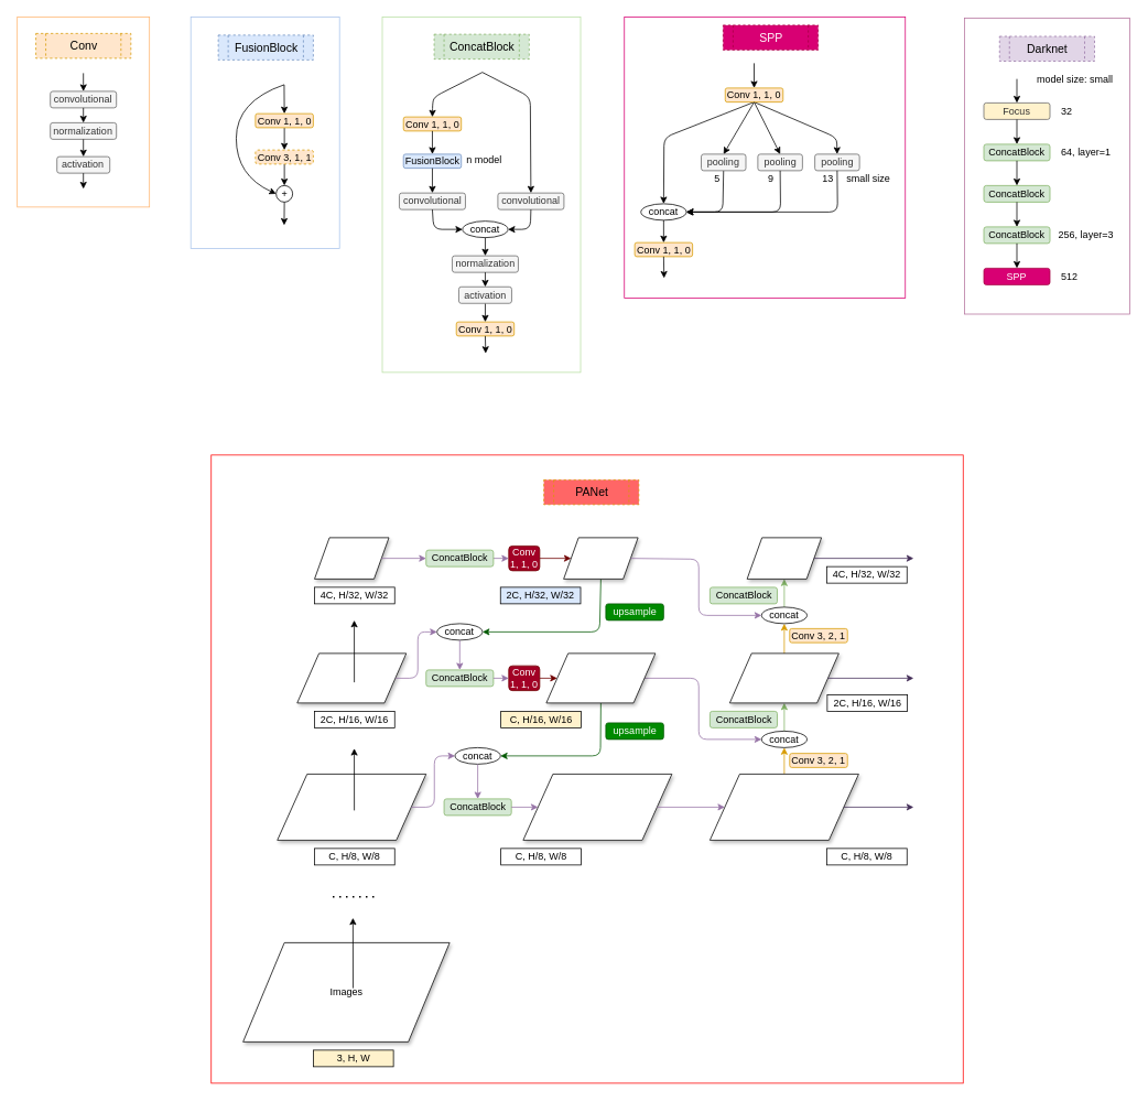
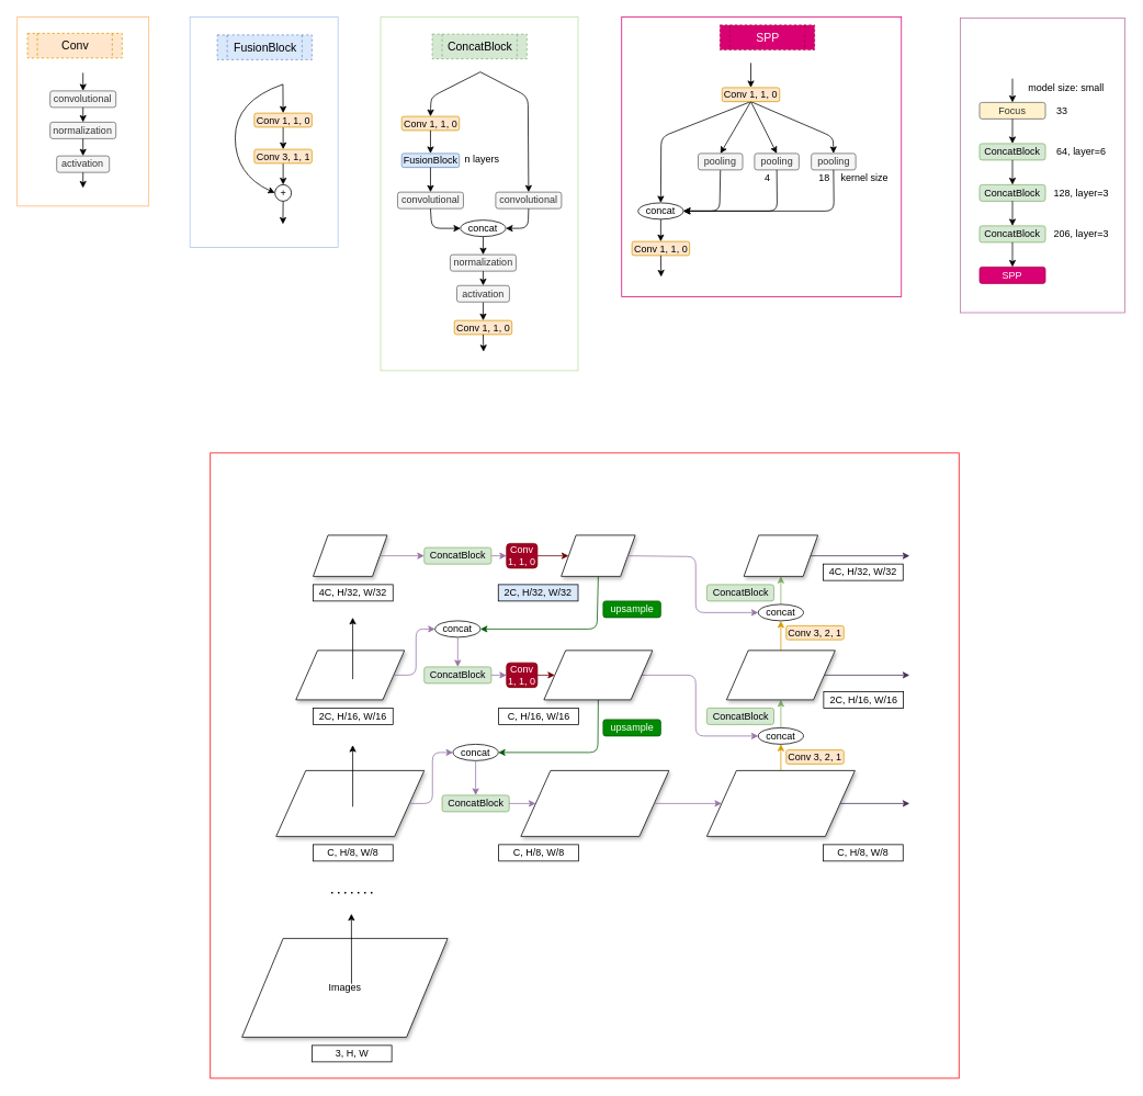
- <mxCell id="84" value="Conv" style="shape=process;whiteSpace=wrap;html=1;backgroundOutline=1;dashed=1;fontSize=14;fillColor=#ffe6cc;strokeColor=#d79b00;" parent="1" vertex="1"><mxGeometry x="42.75" y="40" width="115" height="30" as="geometry" /></mxCell>
+ <mxCell id="84" value="Conv" style="shape=process;whiteSpace=wrap;html=1;backgroundOutline=1;dashed=1;fontSize=14;fillColor=#ffe6cc;strokeColor=#d79b00;" parent="1" vertex="1"><mxGeometry x="32.75" y="40" width="115" height="30" as="geometry" /></mxCell>
- <mxCell id="51" value="Darknet" style="shape=process;whiteSpace=wrap;html=1;backgroundOutline=1;dashed=1;fillColor=#e1d5e7;strokeColor=#9673a6;fontSize=14;" parent="1" vertex="1"><mxGeometry x="1209" y="43.5" width="115" height="30" as="geometry" /></mxCell>
- <mxCell id="145" value="model size: small" style="text;html=1;align=center;verticalAlign=middle;resizable=0;points=[];autosize=1;" parent="1" vertex="1"><mxGeometry x="1245" y="86" width="110" height="20" as="geometry" /></mxCell>
+ <mxCell id="145" value="model size: small" style="text;html=1;align=center;verticalAlign=middle;resizable=0;points=[];autosize=1;" parent="1" vertex="1"><mxGeometry x="1240" y="96" width="110" height="20" as="geometry" /></mxCell>
- <mxCell id="38" value="32" style="text;html=1;align=center;verticalAlign=middle;resizable=0;points=[];autosize=1;" parent="1" vertex="1"><mxGeometry x="1275" y="124" width="30" height="20" as="geometry" /></mxCell>
+ <mxCell id="38" value="33" style="text;html=1;align=center;verticalAlign=middle;resizable=0;points=[];autosize=1;" parent="1" vertex="1"><mxGeometry x="1275" y="124" width="30" height="20" as="geometry" /></mxCell>
- <mxCell id="47" value="64, layer=1&amp;nbsp;" style="text;html=1;align=center;verticalAlign=middle;resizable=0;points=[];autosize=1;" parent="1" vertex="1"><mxGeometry x="1275" y="174" width="80" height="20" as="geometry" /></mxCell>
+ <mxCell id="47" value="64, layer=6&amp;nbsp;" style="text;html=1;align=center;verticalAlign=middle;resizable=0;points=[];autosize=1;" parent="1" vertex="1"><mxGeometry x="1275" y="174" width="80" height="20" as="geometry" /></mxCell>
- <mxCell id="99" value="Conv 3, 1, 1" style="rounded=1;whiteSpace=wrap;html=1;fillColor=#ffe6cc;strokeColor=#d79b00;dashed=1;" parent="1" vertex="1"><mxGeometry x="308.5" y="181" width="70" height="17" as="geometry" /></mxCell>
+ <mxCell id="99" value="Conv 3, 1, 1" style="rounded=1;whiteSpace=wrap;html=1;fillColor=#ffe6cc;strokeColor=#d79b00;" parent="1" vertex="1"><mxGeometry x="308.5" y="181" width="70" height="17" as="geometry" /></mxCell>
- <mxCell id="103" value="n model" style="text;html=1;align=center;verticalAlign=middle;resizable=0;points=[];autosize=1;" parent="1" vertex="1"><mxGeometry x="555.12" y="183" width="60" height="20" as="geometry" /></mxCell>
+ <mxCell id="103" value="n layers" style="text;html=1;align=center;verticalAlign=middle;resizable=0;points=[];autosize=1;" parent="1" vertex="1"><mxGeometry x="555.12" y="183" width="60" height="20" as="geometry" /></mxCell>
- <mxCell id="131" value="5" style="text;html=1;align=center;verticalAlign=middle;resizable=0;points=[];autosize=1;" parent="1" vertex="1"><mxGeometry x="857" y="206" width="20" height="20" as="geometry" /></mxCell>
- <mxCell id="130" value="9" style="text;html=1;align=center;verticalAlign=middle;resizable=0;points=[];autosize=1;" parent="1" vertex="1"><mxGeometry x="922" y="206" width="20" height="20" as="geometry" /></mxCell>
+ <mxCell id="130" value="4" style="text;html=1;align=center;verticalAlign=middle;resizable=0;points=[];autosize=1;" parent="1" vertex="1"><mxGeometry x="922" y="206" width="20" height="20" as="geometry" /></mxCell>
- <mxCell id="129" value="13" style="text;html=1;align=center;verticalAlign=middle;resizable=0;points=[];autosize=1;" parent="1" vertex="1"><mxGeometry x="985.5" y="206" width="30" height="20" as="geometry" /></mxCell>
+ <mxCell id="129" value="18" style="text;html=1;align=center;verticalAlign=middle;resizable=0;points=[];autosize=1;" parent="1" vertex="1"><mxGeometry x="985.5" y="206" width="30" height="20" as="geometry" /></mxCell>
- <mxCell id="128" value="small size" style="text;html=1;align=center;verticalAlign=middle;resizable=0;points=[];autosize=1;" parent="1" vertex="1"><mxGeometry x="1015" y="206" width="70" height="20" as="geometry" /></mxCell>
+ <mxCell id="128" value="kernel size" style="text;html=1;align=center;verticalAlign=middle;resizable=0;points=[];autosize=1;" parent="1" vertex="1"><mxGeometry x="1015" y="206" width="70" height="20" as="geometry" /></mxCell>
+ <mxCell id="48" value="128,&amp;nbsp;layer=3&amp;nbsp;" style="text;html=1;align=center;verticalAlign=middle;resizable=0;points=[];autosize=1;" parent="1" vertex="1"><mxGeometry x="1270" y="224" width="90" height="20" as="geometry" /></mxCell>
- <mxCell id="49" value="256,&amp;nbsp;layer=3&amp;nbsp;" style="text;html=1;align=center;verticalAlign=middle;resizable=0;points=[];autosize=1;" parent="1" vertex="1"><mxGeometry x="1270" y="274" width="90" height="20" as="geometry" /></mxCell>
+ <mxCell id="49" value="206,&amp;nbsp;layer=3&amp;nbsp;" style="text;html=1;align=center;verticalAlign=middle;resizable=0;points=[];autosize=1;" parent="1" vertex="1"><mxGeometry x="1270" y="274" width="90" height="20" as="geometry" /></mxCell>
- <mxCell id="50" value="512&amp;nbsp;" style="text;html=1;align=center;verticalAlign=middle;resizable=0;points=[];autosize=1;" parent="1" vertex="1"><mxGeometry x="1275" y="324" width="40" height="20" as="geometry" /></mxCell>
- <mxCell id="52" value="PANet" style="shape=process;whiteSpace=wrap;html=1;backgroundOutline=1;dashed=1;fontSize=14;fillColor=#FF6666;strokeColor=#d79b00;" parent="1" vertex="1"><mxGeometry x="657.5" y="580" width="115" height="30" as="geometry" /></mxCell>
- <mxCell id="35" value="C, H/16, W/16" style="rounded=0;whiteSpace=wrap;html=1;fillColor=#fff2cc;" parent="1" vertex="1"><mxGeometry x="605.5" y="860" width="97" height="20" as="geometry" /></mxCell>
+ <mxCell id="35" value="C, H/16, W/16" style="rounded=0;whiteSpace=wrap;html=1;" parent="1" vertex="1"><mxGeometry x="605.5" y="860" width="97" height="20" as="geometry" /></mxCell>
- <mxCell id="23" value="3, H, W" style="rounded=0;whiteSpace=wrap;html=1;fillColor=#fff2cc;" parent="1" vertex="1"><mxGeometry x="378.5" y="1270" width="97" height="20" as="geometry" /></mxCell>
+ <mxCell id="23" value="3, H, W" style="rounded=0;whiteSpace=wrap;html=1;" parent="1" vertex="1"><mxGeometry x="378.5" y="1270" width="97" height="20" as="geometry" /></mxCell>
